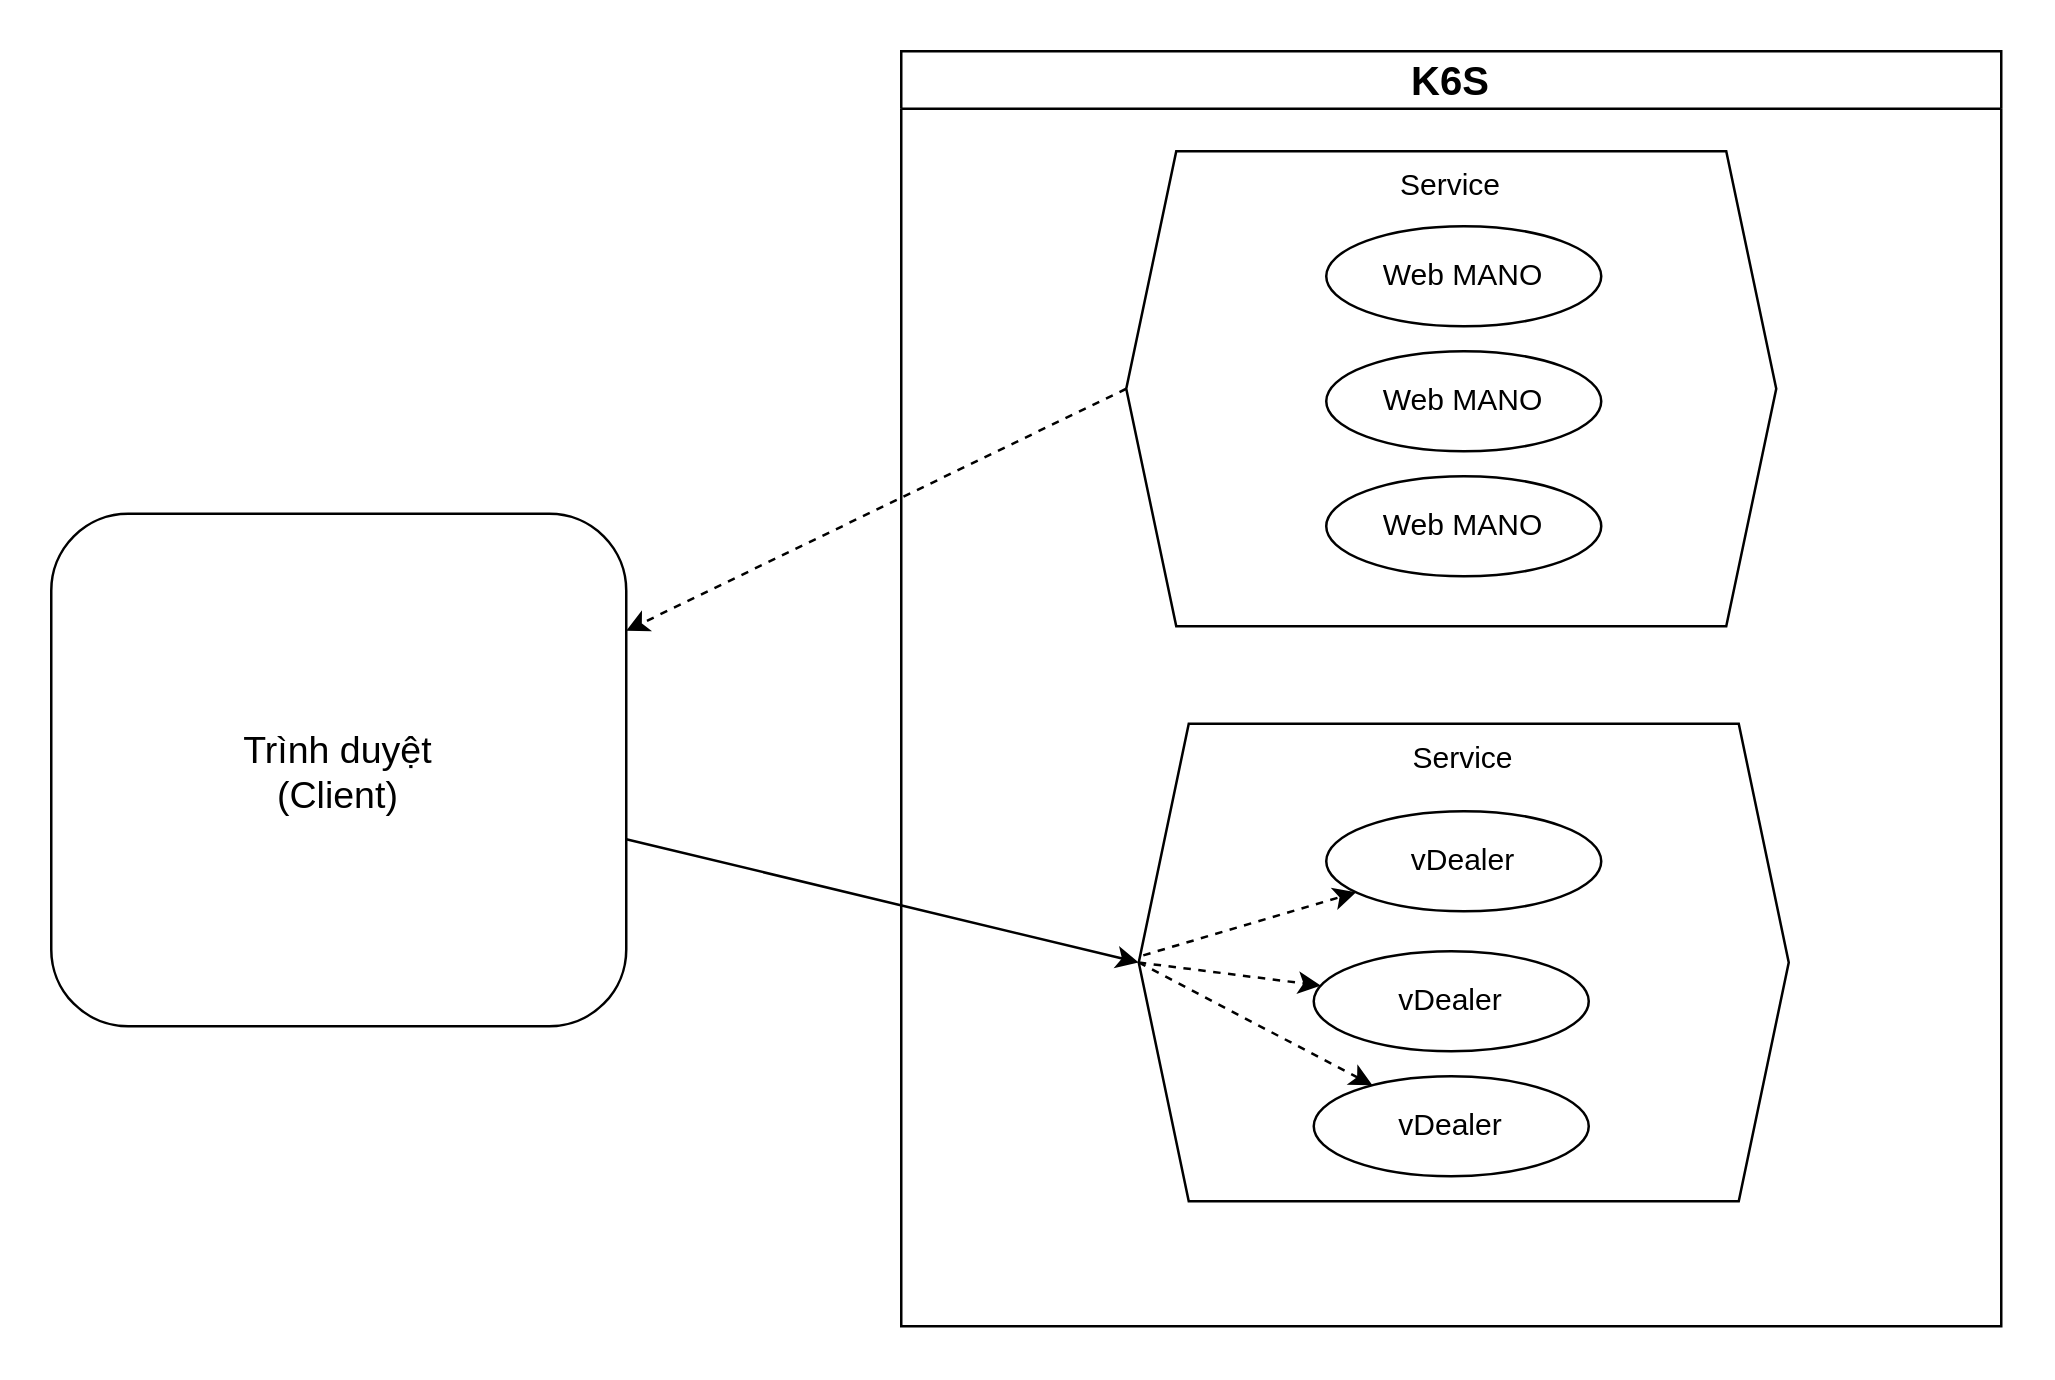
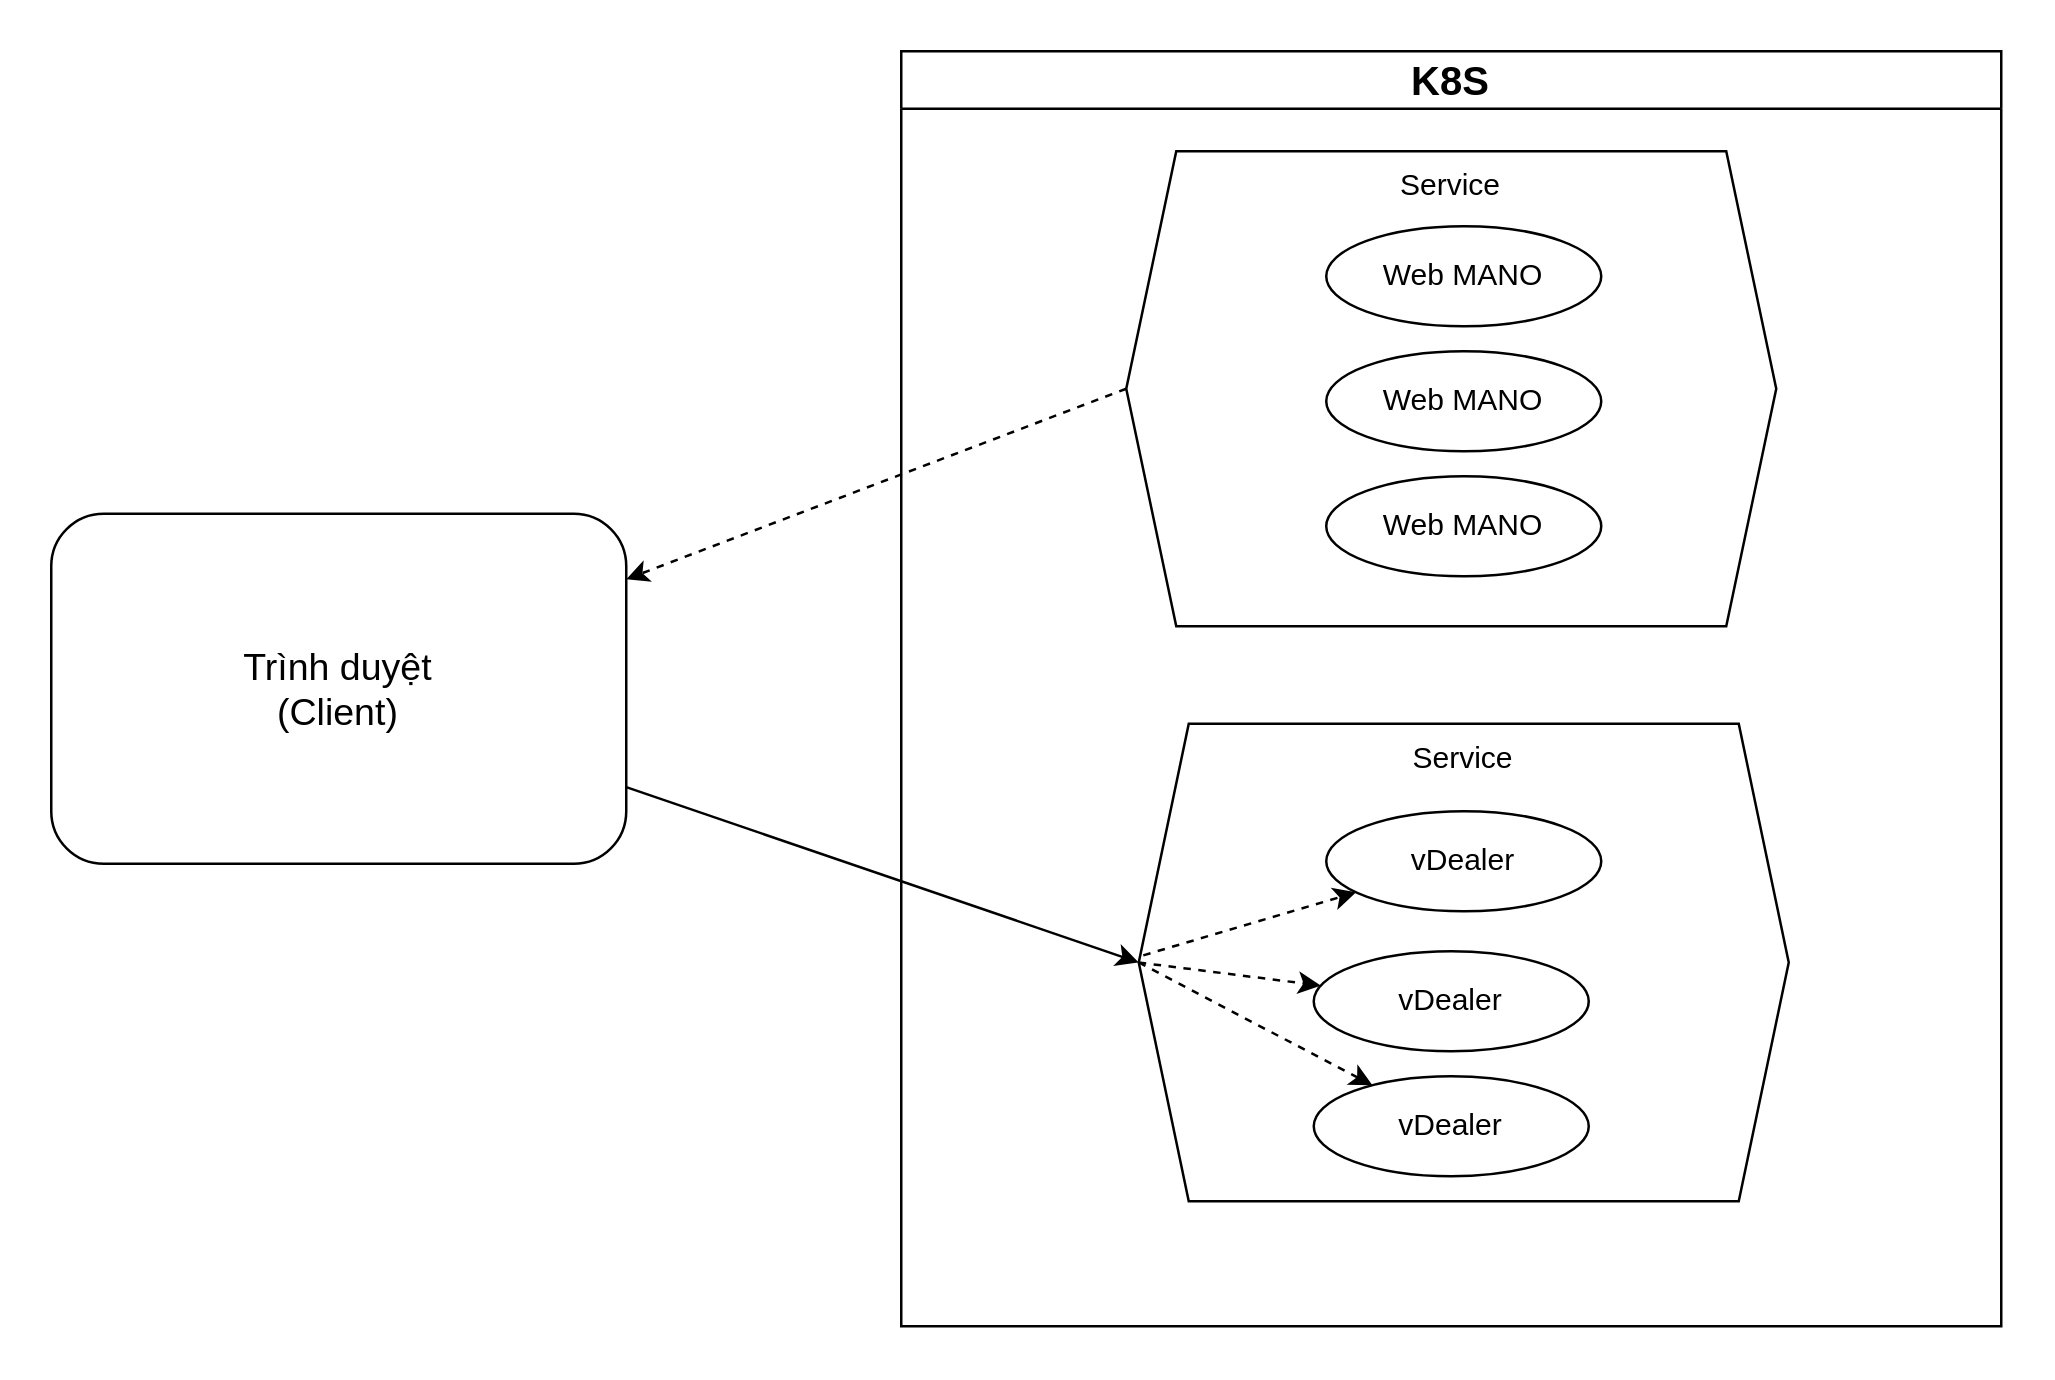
- <mxCell id="3" value="K6S" style="swimlane;whiteSpace=wrap;html=1;fontSize=16;" vertex="1" parent="1"><mxGeometry x="360" y="20" width="440" height="510" as="geometry" /></mxCell>
+ <mxCell id="3" value="K8S" style="swimlane;whiteSpace=wrap;html=1;fontSize=16;" vertex="1" parent="1"><mxGeometry x="360" y="20" width="440" height="510" as="geometry" /></mxCell>
- <mxCell id="2" value="Trình duyệt&lt;br style=&quot;font-size: 15px;&quot;&gt;(Client)" style="rounded=1;whiteSpace=wrap;html=1;fontSize=15;" vertex="1" parent="1"><mxGeometry x="20" y="205" width="230" height="205" as="geometry" /></mxCell>
+ <mxCell id="2" value="Trình duyệt&lt;br style=&quot;font-size: 15px;&quot;&gt;(Client)" style="rounded=1;whiteSpace=wrap;html=1;fontSize=15;" vertex="1" parent="1"><mxGeometry x="20" y="205" width="230" height="140" as="geometry" /></mxCell>
